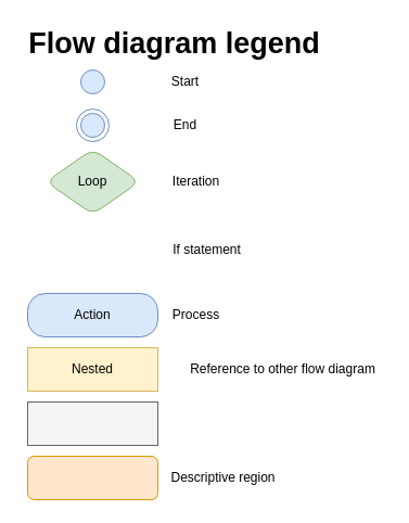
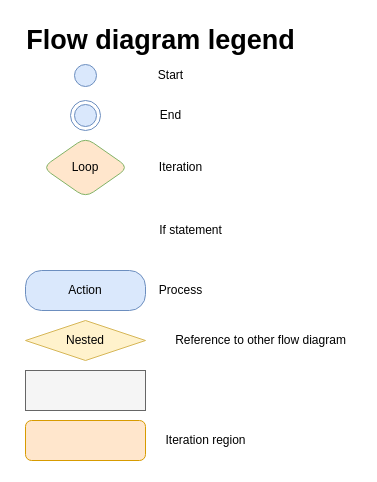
- <mxCell id="7" value="Loop" style="rhombus;whiteSpace=wrap;html=1;fillColor=#d5e8d4;strokeColor=#82b366;rounded=1;shadow=0;strokeWidth=1;perimeterSpacing=0;" vertex="1" parent="1"><mxGeometry x="42" y="137" width="86" height="60" as="geometry" /></mxCell>
+ <mxCell id="7" value="Loop" style="rhombus;whiteSpace=wrap;html=1;fillColor=#ffe6cc;strokeColor=#82b366;rounded=1;shadow=0;strokeWidth=1;perimeterSpacing=0;" vertex="1" parent="1"><mxGeometry x="42" y="137" width="86" height="60" as="geometry" /></mxCell>
- <mxCell id="11" value="Nested" style="rounded=0;whiteSpace=wrap;html=1;arcSize=40;fillColor=#fff2cc;strokeColor=#d6b656;shadow=0;" vertex="1" parent="1"><mxGeometry x="25" y="320" width="120" height="40" as="geometry" /></mxCell>
+ <mxCell id="11" value="Nested" style="rhombus;whiteSpace=wrap;html=1;arcSize=40;fillColor=#fff2cc;strokeColor=#d6b656;shadow=0;" vertex="1" parent="1"><mxGeometry x="25" y="320" width="120" height="40" as="geometry" /></mxCell>
- <mxCell id="16" value="Descriptive region" style="text;html=1;align=center;verticalAlign=middle;resizable=0;points=[];autosize=1;" vertex="1" parent="1"><mxGeometry x="150" y="430" width="110" height="20" as="geometry" /></mxCell>
+ <mxCell id="16" value="Iteration region" style="text;html=1;align=center;verticalAlign=middle;resizable=0;points=[];autosize=1;" vertex="1" parent="1"><mxGeometry x="150" y="430" width="110" height="20" as="geometry" /></mxCell>
